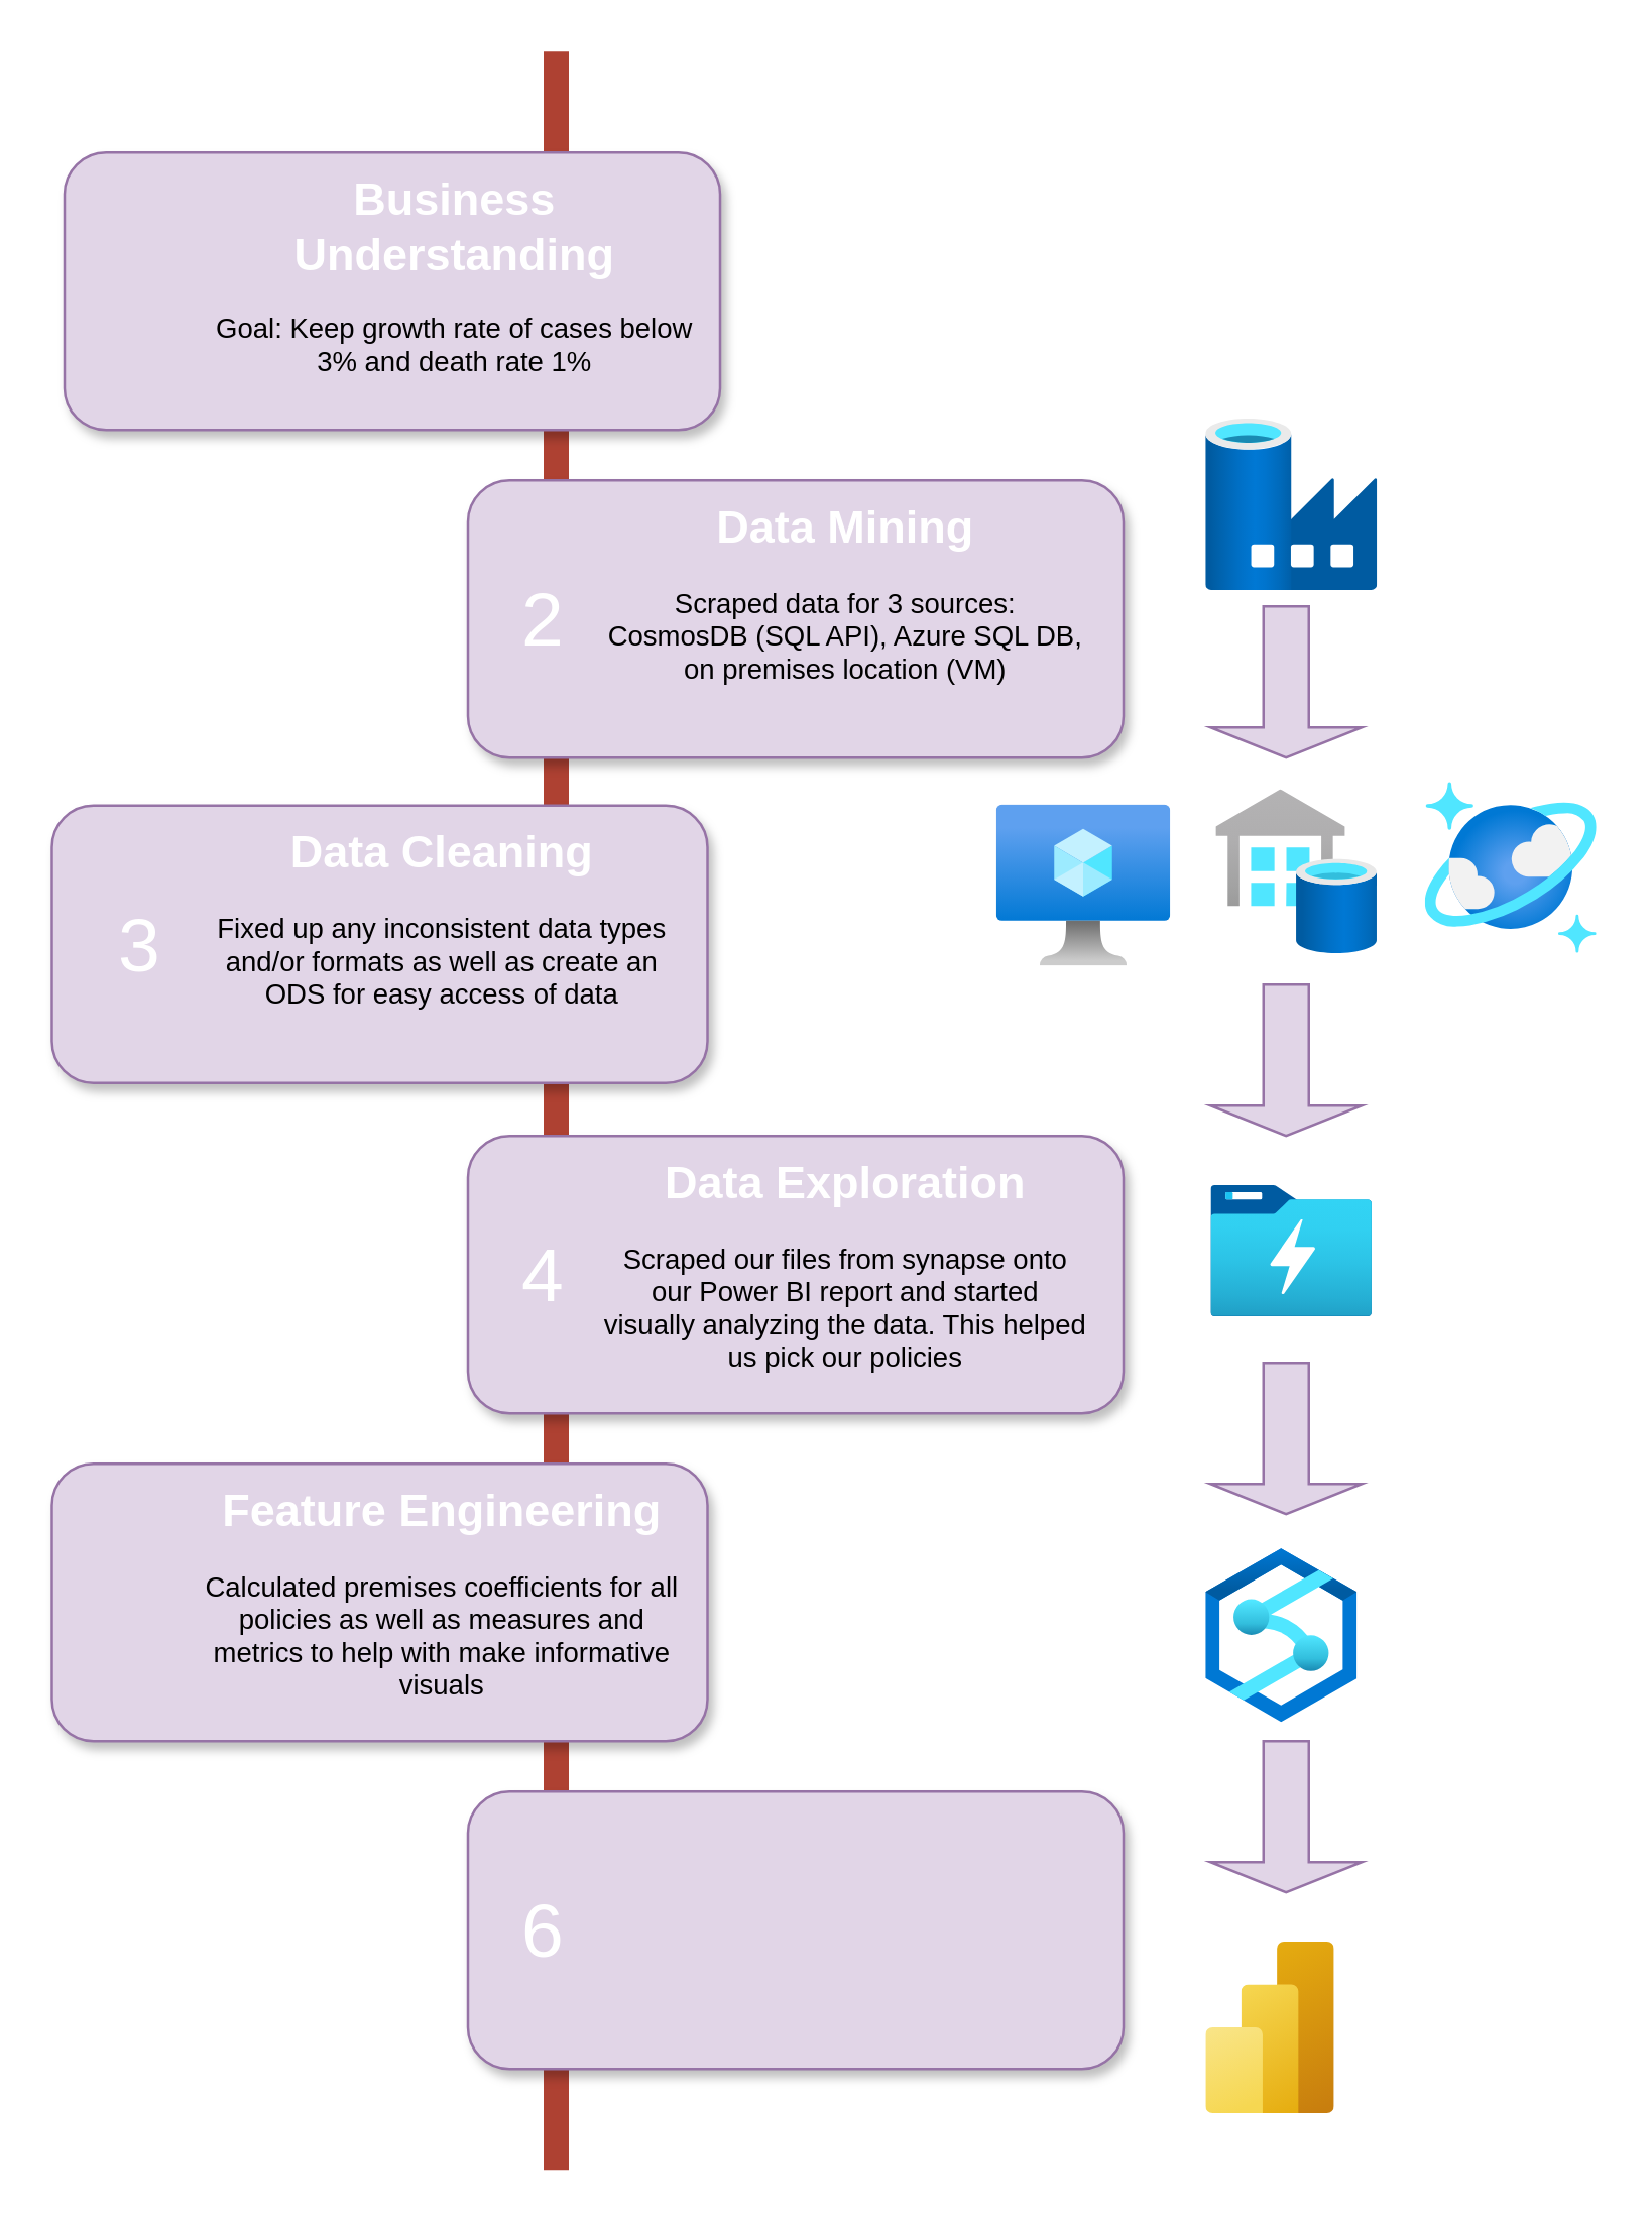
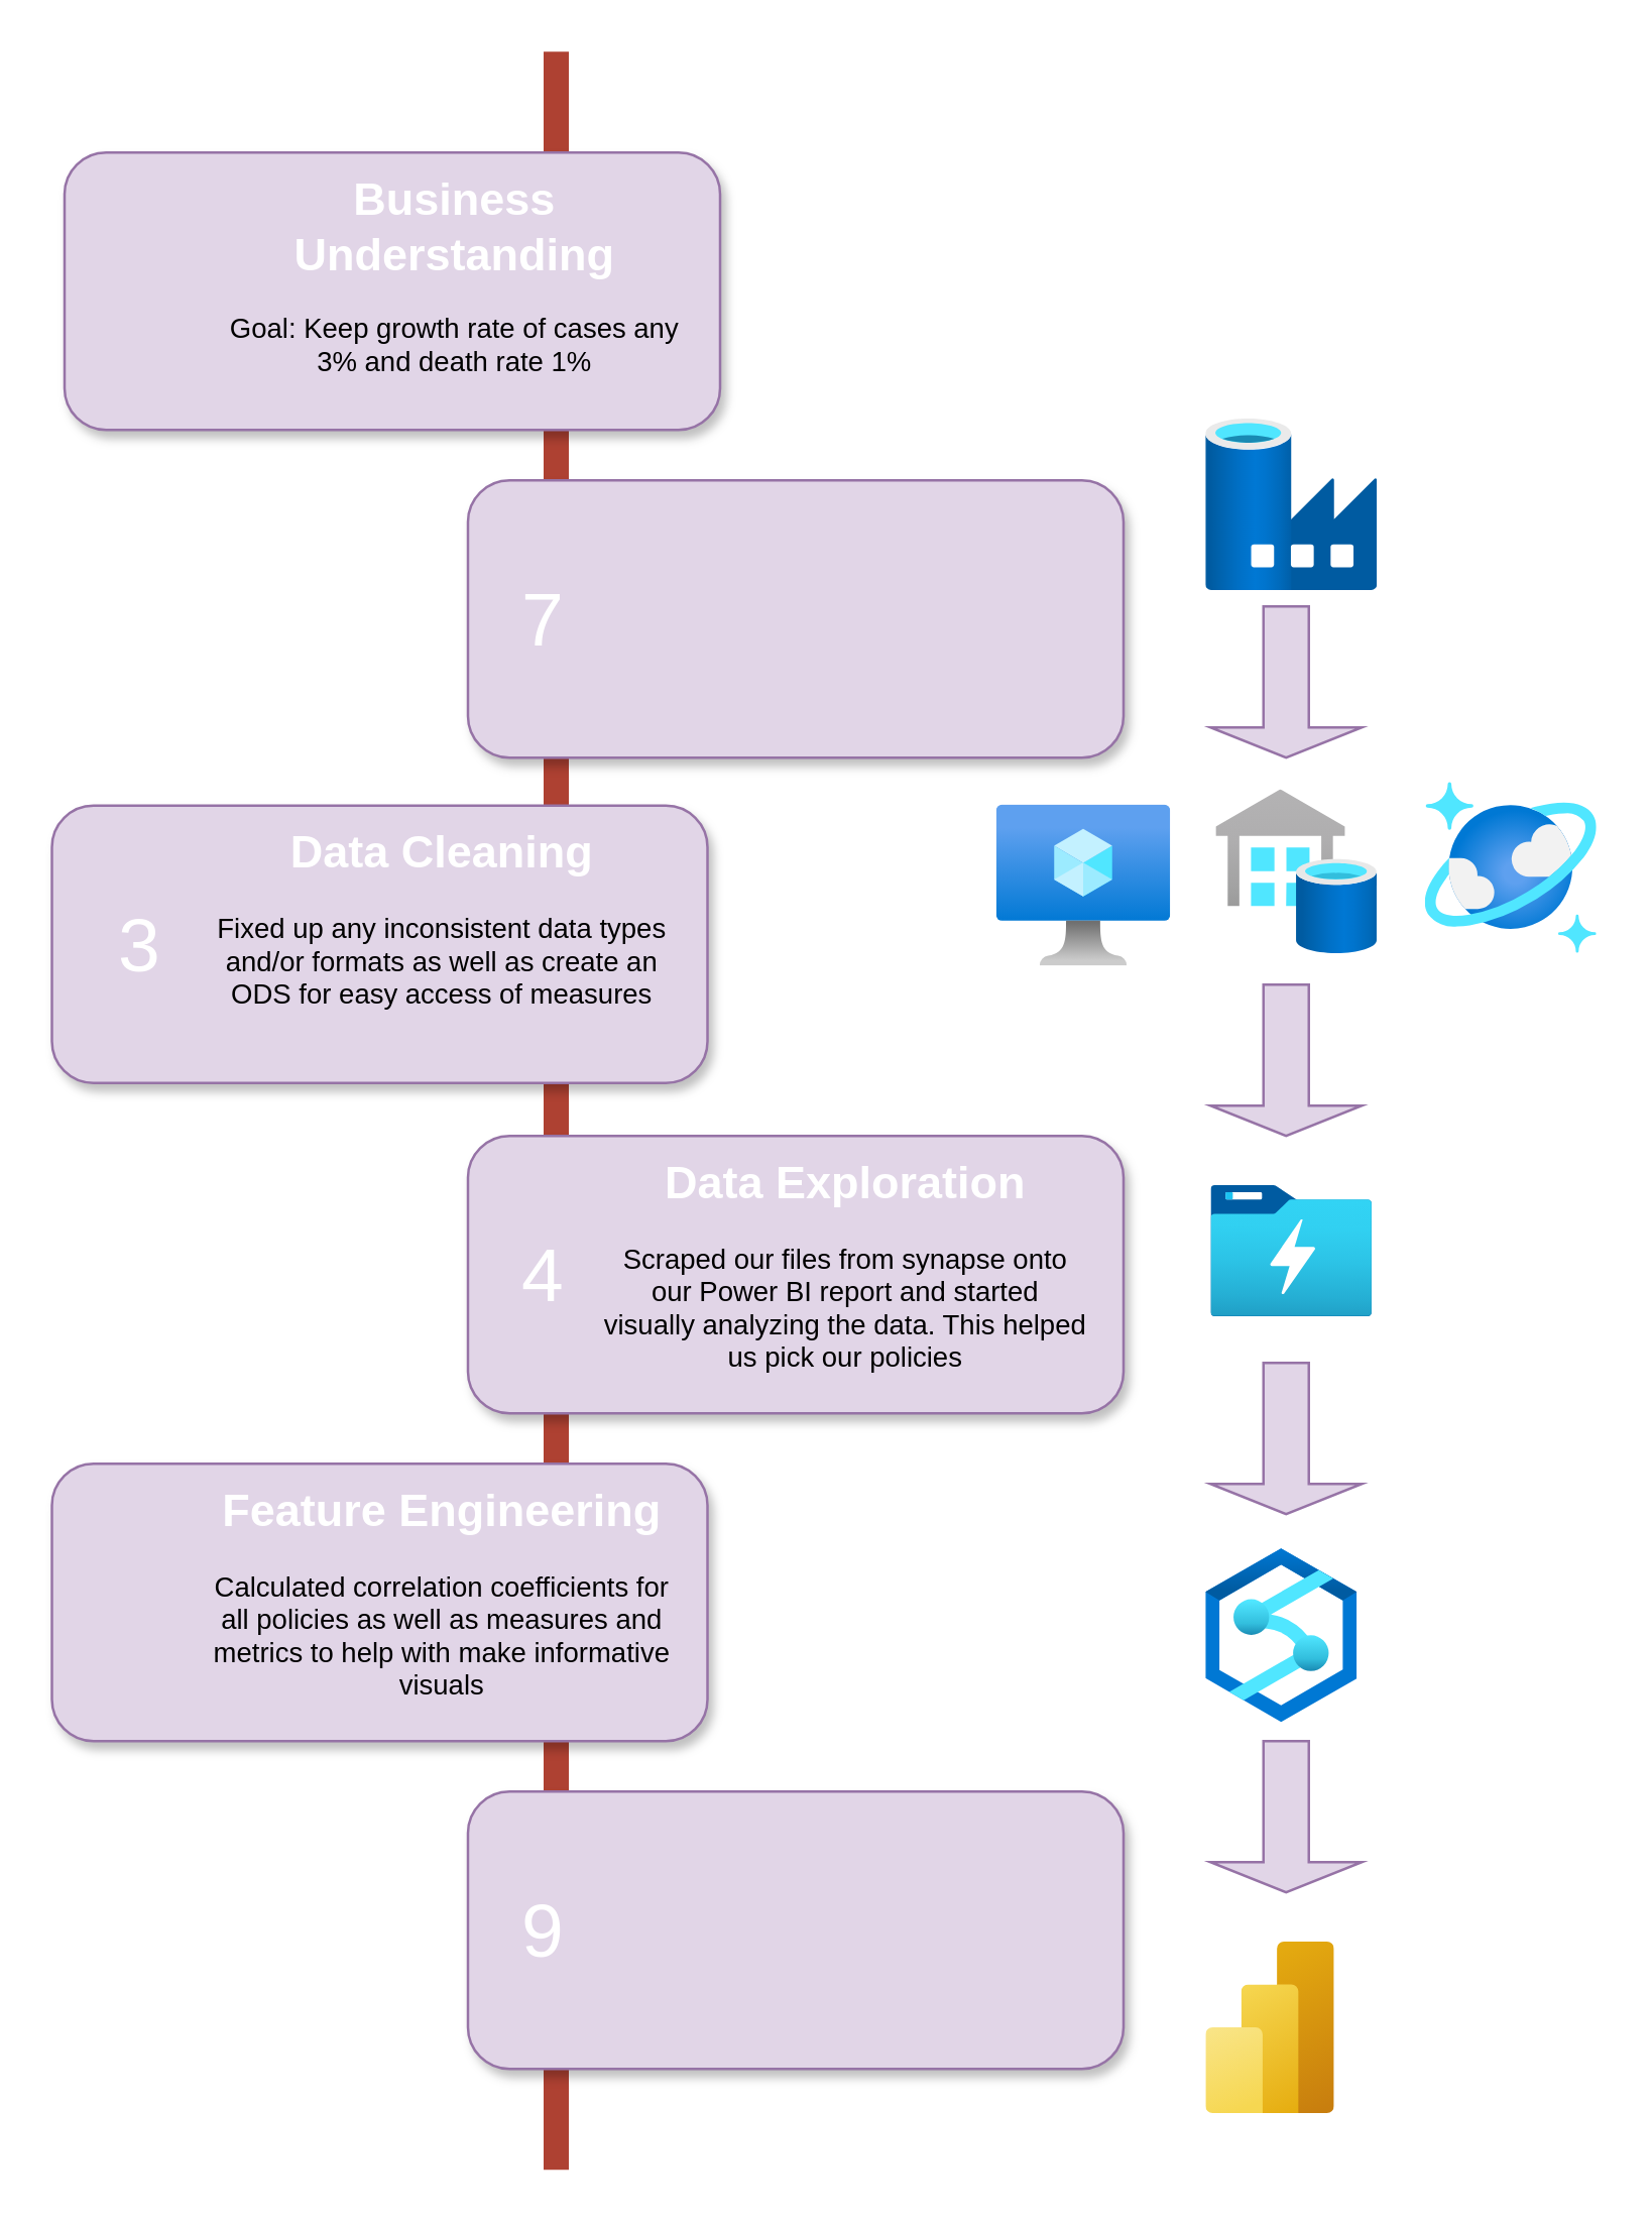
- <mxCell id="5" value="&lt;h1&gt;Business Understanding&lt;/h1&gt;&lt;p&gt;&lt;font color=&quot;#000000&quot; style=&quot;font-size: 11px;&quot;&gt;Goal: Keep growth rate of cases below 3% and death rate 1%&lt;/font&gt;&lt;/p&gt;" style="text;html=1;spacing=5;spacingTop=-20;whiteSpace=wrap;overflow=hidden;strokeColor=none;strokeWidth=4;fillColor=none;gradientColor=#007FFF;fontSize=9;fontColor=#FFFFFF;align=center;" parent="1" vertex="1"><mxGeometry x="80" y="67" width="200" height="96" as="geometry" /></mxCell>
+ <mxCell id="5" value="&lt;h1&gt;Business Understanding&lt;/h1&gt;&lt;p&gt;&lt;font color=&quot;#000000&quot; style=&quot;font-size: 11px;&quot;&gt;Goal: Keep growth rate of cases any 3% and death rate 1%&lt;/font&gt;&lt;/p&gt;" style="text;html=1;spacing=5;spacingTop=-20;whiteSpace=wrap;overflow=hidden;strokeColor=none;strokeWidth=4;fillColor=none;gradientColor=#007FFF;fontSize=9;fontColor=#FFFFFF;align=center;" parent="1" vertex="1"><mxGeometry x="80" y="67" width="200" height="96" as="geometry" /></mxCell>
- <mxCell id="8" value="2" style="text;html=1;strokeColor=none;fillColor=none;align=center;verticalAlign=middle;whiteSpace=wrap;fontSize=30;fontColor=#FFFFFF;" parent="1" vertex="1"><mxGeometry x="195" y="235" width="40" height="20" as="geometry" /></mxCell>
+ <mxCell id="8" value="7" style="text;html=1;strokeColor=none;fillColor=none;align=center;verticalAlign=middle;whiteSpace=wrap;fontSize=30;fontColor=#FFFFFF;" parent="1" vertex="1"><mxGeometry x="195" y="235" width="40" height="20" as="geometry" /></mxCell>
- <mxCell id="7" value="&lt;h1&gt;Data Mining&lt;/h1&gt;&lt;div style=&quot;font-size: 11px;&quot;&gt;&lt;font color=&quot;#000000&quot;&gt;Scraped data for 3 sources: CosmosDB (SQL API), Azure SQL DB, on premises location (VM)&lt;/font&gt;&lt;/div&gt;" style="text;html=1;spacing=5;spacingTop=-20;whiteSpace=wrap;overflow=hidden;strokeColor=none;strokeWidth=4;fillColor=none;gradientColor=#007FFF;fontSize=9;fontColor=#FFFFFF;align=center;" parent="1" vertex="1"><mxGeometry x="235" y="197" width="200" height="96" as="geometry" /></mxCell>
- <mxCell id="10" value="&lt;h1&gt;Data Cleaning&lt;/h1&gt;&lt;p style=&quot;font-size: 11px;&quot;&gt;&lt;font color=&quot;#000000&quot;&gt;Fixed up any inconsistent data types and/or formats as well as create an ODS for easy access of data&lt;/font&gt;&lt;/p&gt;" style="text;html=1;spacing=5;spacingTop=-20;whiteSpace=wrap;overflow=hidden;strokeColor=none;strokeWidth=4;fillColor=none;gradientColor=#007FFF;fontSize=9;fontColor=#FFFFFF;align=center;" parent="1" vertex="1"><mxGeometry x="75" y="326" width="200" height="96" as="geometry" /></mxCell>
+ <mxCell id="10" value="&lt;h1&gt;Data Cleaning&lt;/h1&gt;&lt;p style=&quot;font-size: 11px;&quot;&gt;&lt;font color=&quot;#000000&quot;&gt;Fixed up any inconsistent data types and/or formats as well as create an ODS for easy access of measures&lt;/font&gt;&lt;/p&gt;" style="text;html=1;spacing=5;spacingTop=-20;whiteSpace=wrap;overflow=hidden;strokeColor=none;strokeWidth=4;fillColor=none;gradientColor=#007FFF;fontSize=9;fontColor=#FFFFFF;align=center;" parent="1" vertex="1"><mxGeometry x="75" y="326" width="200" height="96" as="geometry" /></mxCell>
- <mxCell id="17" value="&lt;h1&gt;Feature Engineering&lt;/h1&gt;&lt;div style=&quot;font-size: 11px;&quot;&gt;&lt;font color=&quot;#000000&quot;&gt;Calculated premises coefficients for all policies as well as measures and metrics to help with make informative visuals&lt;/font&gt;&lt;/div&gt;" style="text;html=1;spacing=5;spacingTop=-20;whiteSpace=wrap;overflow=hidden;strokeColor=none;strokeWidth=4;fillColor=none;gradientColor=#007FFF;fontSize=9;fontColor=#FFFFFF;align=center;" parent="1" vertex="1"><mxGeometry x="75" y="587" width="200" height="96" as="geometry" /></mxCell>
+ <mxCell id="17" value="&lt;h1&gt;Feature Engineering&lt;/h1&gt;&lt;div style=&quot;font-size: 11px;&quot;&gt;&lt;font color=&quot;#000000&quot;&gt;Calculated correlation coefficients for all policies as well as measures and metrics to help with make informative visuals&lt;/font&gt;&lt;/div&gt;" style="text;html=1;spacing=5;spacingTop=-20;whiteSpace=wrap;overflow=hidden;strokeColor=none;strokeWidth=4;fillColor=none;gradientColor=#007FFF;fontSize=9;fontColor=#FFFFFF;align=center;" parent="1" vertex="1"><mxGeometry x="75" y="587" width="200" height="96" as="geometry" /></mxCell>
- <mxCell id="18" value="6" style="text;html=1;strokeColor=none;fillColor=none;align=center;verticalAlign=middle;whiteSpace=wrap;fontSize=30;fontColor=#FFFFFF;" parent="1" vertex="1"><mxGeometry x="195" y="755" width="40" height="20" as="geometry" /></mxCell>
+ <mxCell id="18" value="9" style="text;html=1;strokeColor=none;fillColor=none;align=center;verticalAlign=middle;whiteSpace=wrap;fontSize=30;fontColor=#FFFFFF;" parent="1" vertex="1"><mxGeometry x="195" y="755" width="40" height="20" as="geometry" /></mxCell>
